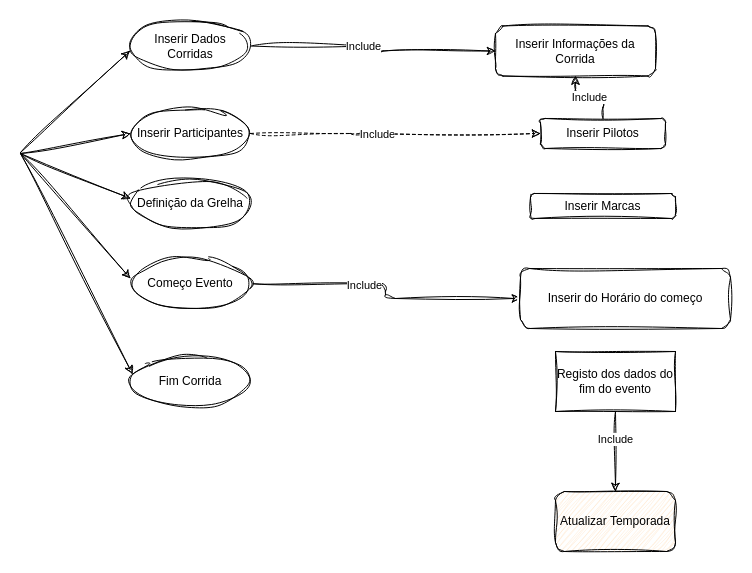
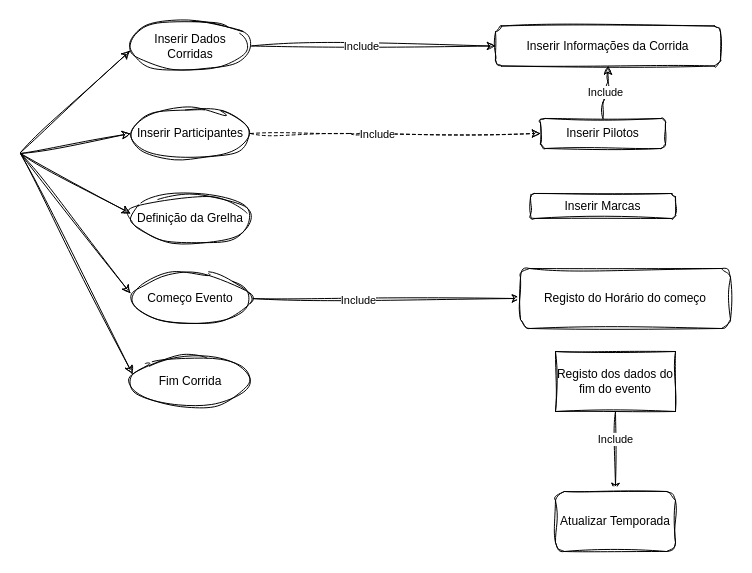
- <mxCell id="14" value="Inserir Informações da Corrida" style="whiteSpace=wrap;html=1;rounded=1;sketch=1;curveFitting=1;jiggle=2;" parent="1" vertex="1"><mxGeometry x="495" y="25.5" width="160" height="50" as="geometry" /></mxCell>
+ <mxCell id="14" value="Inserir Informações da Corrida" style="whiteSpace=wrap;html=1;rounded=1;sketch=1;curveFitting=1;jiggle=2;" parent="1" vertex="1"><mxGeometry x="495" y="25.5" width="225" height="40" as="geometry" /></mxCell>
- <mxCell id="9" value="Definição da Grelha" style="ellipse;whiteSpace=wrap;html=1;rounded=1;sketch=1;curveFitting=1;jiggle=2;" parent="1" vertex="1"><mxGeometry x="130" y="178" width="120" height="50" as="geometry" /></mxCell>
+ <mxCell id="9" value="Definição da Grelha" style="ellipse;whiteSpace=wrap;html=1;rounded=1;sketch=1;curveFitting=1;jiggle=2;" parent="1" vertex="1"><mxGeometry x="130" y="193" width="120" height="50" as="geometry" /></mxCell>
- <mxCell id="21" value="Começo Evento" style="ellipse;whiteSpace=wrap;html=1;rounded=1;sketch=1;curveFitting=1;jiggle=2;" parent="1" vertex="1"><mxGeometry x="130" y="258" width="120" height="50" as="geometry" /></mxCell>
+ <mxCell id="21" value="Começo Evento" style="ellipse;whiteSpace=wrap;html=1;rounded=1;sketch=1;curveFitting=1;jiggle=2;" parent="1" vertex="1"><mxGeometry x="130" y="273" width="120" height="50" as="geometry" /></mxCell>
- <mxCell id="22" value="Inserir do Horário do começo" style="whiteSpace=wrap;html=1;rounded=1;sketch=1;curveFitting=1;jiggle=2;" parent="1" vertex="1"><mxGeometry x="520" y="268" width="210" height="60" as="geometry" /></mxCell>
+ <mxCell id="22" value="Registo do Horário do começo" style="whiteSpace=wrap;html=1;rounded=1;sketch=1;curveFitting=1;jiggle=2;" parent="1" vertex="1"><mxGeometry x="520" y="268" width="210" height="60" as="geometry" /></mxCell>
- <mxCell id="26" value="Atualizar Temporada" style="whiteSpace=wrap;html=1;rounded=1;sketch=1;curveFitting=1;jiggle=2;fillColor=#ffe6cc;" parent="1" vertex="1"><mxGeometry x="555" y="491" width="120" height="60" as="geometry" /></mxCell>
+ <mxCell id="26" value="Atualizar Temporada" style="whiteSpace=wrap;html=1;rounded=1;sketch=1;curveFitting=1;jiggle=2;" parent="1" vertex="1"><mxGeometry x="555" y="491" width="120" height="60" as="geometry" /></mxCell>
